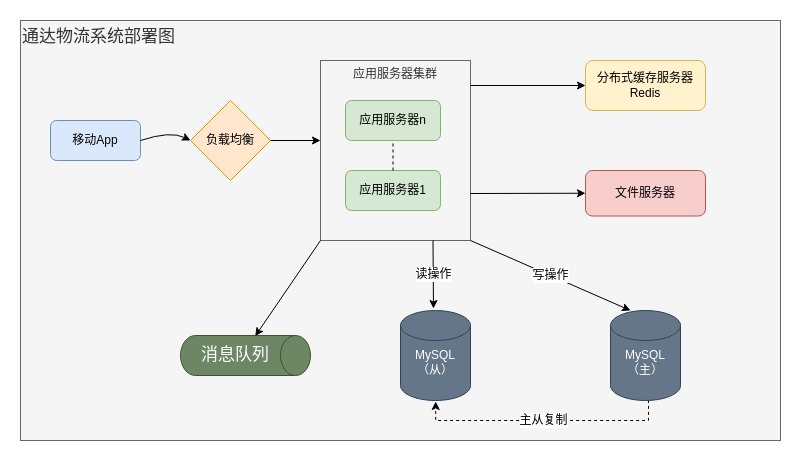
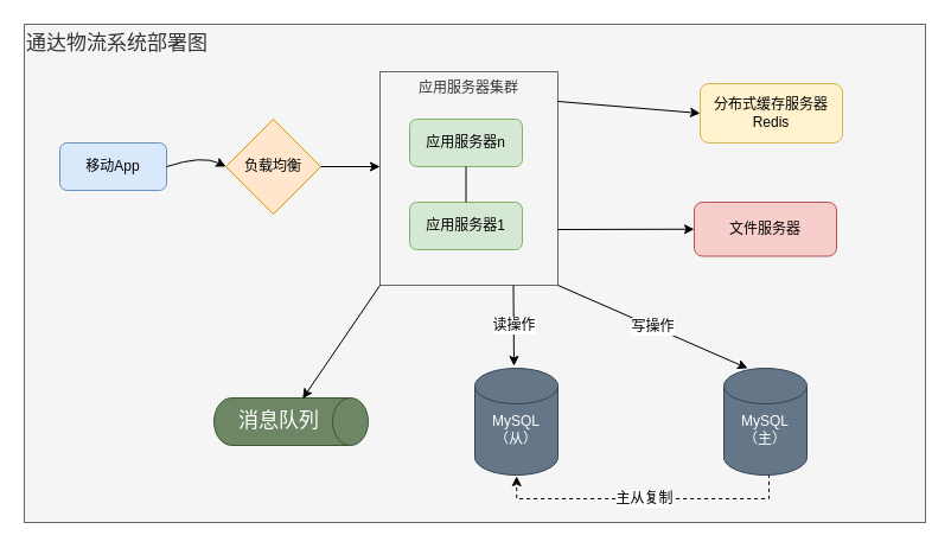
- <mxCell id="11" value="分布式缓存服务器 Redis" style="rounded=1;whiteSpace=wrap;html=1;fillColor=#fff2cc;align=center;strokeColor=#d6b656;" parent="1" vertex="1"><mxGeometry x="585" y="60" width="120" height="50" as="geometry" /></mxCell>
+ <mxCell id="11" value="分布式缓存服务器 Redis" style="rounded=1;whiteSpace=wrap;html=1;fillColor=#fff2cc;align=center;strokeColor=#d6b656;" parent="1" vertex="1"><mxGeometry x="590" y="70" width="120" height="50" as="geometry" /></mxCell>
- <mxCell id="8" value="" style="endArrow=none;dashed=1;html=1;entryX=0.5;entryY=1;entryDx=0;entryDy=0;exitX=0.5;exitY=0;exitDx=0;exitDy=0;" parent="1" source="7" target="6" edge="1"><mxGeometry width="50" height="50" relative="1" as="geometry"><mxPoint x="380" y="190" as="sourcePoint" /><mxPoint x="430" y="140" as="targetPoint" /></mxGeometry></mxCell>
+ <mxCell id="8" value="" style="endArrow=none;dashed=0;html=1;entryX=0.5;entryY=1;entryDx=0;entryDy=0;exitX=0.5;exitY=0;exitDx=0;exitDy=0;" parent="1" source="7" target="6" edge="1"><mxGeometry width="50" height="50" relative="1" as="geometry"><mxPoint x="380" y="190" as="sourcePoint" /><mxPoint x="430" y="140" as="targetPoint" /></mxGeometry></mxCell>
